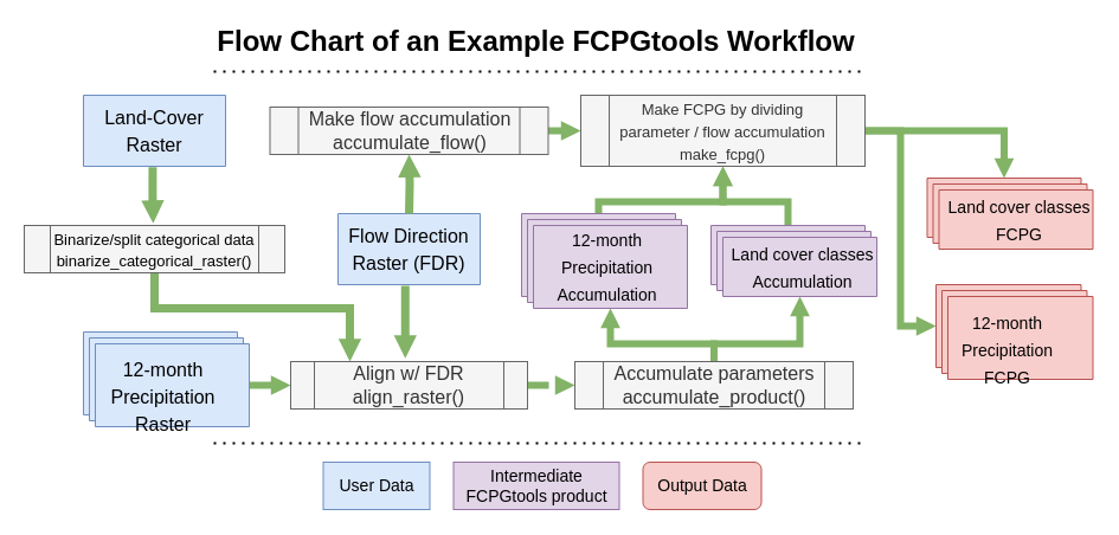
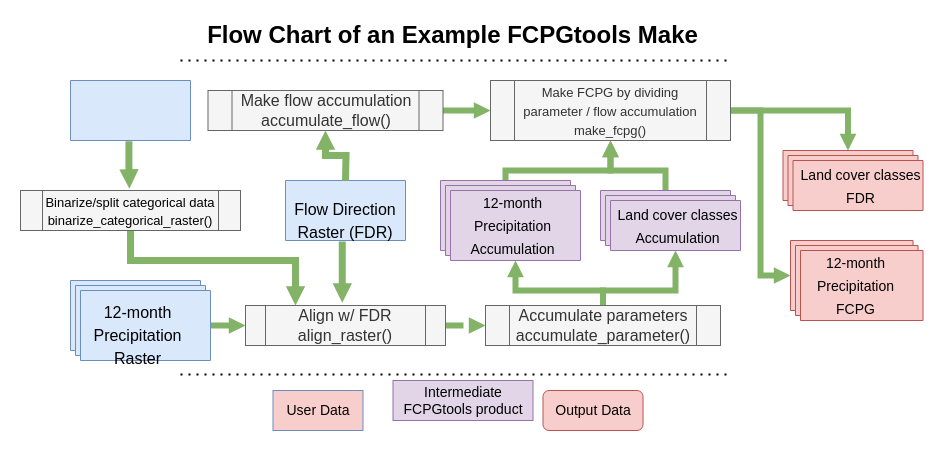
- <mxCell id="2" value="&lt;b&gt;&lt;font style=&quot;font-size: 24px;&quot;&gt;Flow Chart of an Example FCPGtools Workflow&lt;/font&gt;&lt;/b&gt;" style="text;html=1;strokeColor=none;fillColor=none;align=center;verticalAlign=middle;whiteSpace=wrap;rounded=0;" vertex="1" parent="1"><mxGeometry x="166.25" y="20" width="572.5" height="30" as="geometry" /></mxCell>
+ <mxCell id="2" value="&lt;b&gt;&lt;font style=&quot;font-size: 24px;&quot;&gt;Flow Chart of an Example FCPGtools Make&lt;/font&gt;&lt;/b&gt;" style="text;html=1;strokeColor=none;fillColor=none;align=center;verticalAlign=middle;whiteSpace=wrap;rounded=0;" vertex="1" parent="1"><mxGeometry x="166.25" y="20" width="572.5" height="30" as="geometry" /></mxCell>
- <mxCell id="8" value="&lt;font style=&quot;font-size: 16px;&quot;&gt;Land-Cover Raster&lt;/font&gt;" style="text;html=1;strokeColor=none;fillColor=none;align=center;verticalAlign=middle;whiteSpace=wrap;rounded=0;fontSize=19;" vertex="1" parent="1"><mxGeometry x="75" y="95" width="110" height="30" as="geometry" /></mxCell>
- <mxCell id="18" value="Make flow accumulation&lt;br&gt;accumulate_flow()" style="shape=process;whiteSpace=wrap;html=1;backgroundOutline=1;fontSize=16;fillColor=#f5f5f5;fontColor=#333333;strokeColor=#666666;" vertex="1" parent="1"><mxGeometry x="227.5" y="90" width="235" height="40" as="geometry" /></mxCell>
+ <mxCell id="18" value="Make flow accumulation&lt;br&gt;accumulate_flow()" style="shape=process;whiteSpace=wrap;html=1;backgroundOutline=1;fontSize=16;fillColor=#f5f5f5;fontColor=#333333;strokeColor=#666666;" vertex="1" parent="1"><mxGeometry x="207.5" y="90" width="235" height="40" as="geometry" /></mxCell>
- <mxCell id="33" value="&lt;font style=&quot;font-size: 14px;&quot;&gt;Land cover classes FCPG&lt;/font&gt;" style="text;html=1;strokeColor=none;fillColor=none;align=center;verticalAlign=middle;whiteSpace=wrap;rounded=0;fontSize=19;" vertex="1" parent="1"><mxGeometry x="797.5" y="175" width="125" height="20" as="geometry" /></mxCell>
+ <mxCell id="33" value="&lt;font style=&quot;font-size: 14px;&quot;&gt;Land cover classes FDR&lt;/font&gt;" style="text;html=1;strokeColor=none;fillColor=none;align=center;verticalAlign=middle;whiteSpace=wrap;rounded=0;fontSize=19;" vertex="1" parent="1"><mxGeometry x="797.5" y="175" width="125" height="20" as="geometry" /></mxCell>
- <mxCell id="7" value="&lt;font style=&quot;font-size: 16px;&quot;&gt;Flow Direction Raster (FDR)&lt;/font&gt;" style="text;html=1;strokeColor=none;fillColor=none;align=center;verticalAlign=middle;whiteSpace=wrap;rounded=0;fontSize=19;" vertex="1" parent="1"><mxGeometry x="290" y="195" width="110" height="30" as="geometry" /></mxCell>
+ <mxCell id="7" value="&lt;font style=&quot;font-size: 16px;&quot;&gt;Flow Direction Raster (FDR)&lt;/font&gt;" style="text;html=1;strokeColor=none;fillColor=none;align=center;verticalAlign=middle;whiteSpace=wrap;rounded=0;fontSize=19;" vertex="1" parent="1"><mxGeometry x="290" y="205" width="110" height="30" as="geometry" /></mxCell>
- <mxCell id="35" value="&lt;font style=&quot;font-size: 14px;&quot;&gt;12-month Precipitation FCPG&lt;/font&gt;" style="text;html=1;strokeColor=none;fillColor=none;align=center;verticalAlign=middle;whiteSpace=wrap;rounded=0;fontSize=19;" vertex="1" parent="1"><mxGeometry x="792.5" y="285" width="115" height="20" as="geometry" /></mxCell>
+ <mxCell id="35" value="&lt;font style=&quot;font-size: 14px;&quot;&gt;12-month Precipitation FCPG&lt;/font&gt;" style="text;html=1;strokeColor=none;fillColor=none;align=center;verticalAlign=middle;whiteSpace=wrap;rounded=0;fontSize=19;" vertex="1" parent="1"><mxGeometry x="797.5" y="275" width="115" height="20" as="geometry" /></mxCell>
- <mxCell id="22" value="Accumulate parameters&lt;br&gt;accumulate_product()" style="shape=process;whiteSpace=wrap;html=1;backgroundOutline=1;fontSize=16;fillColor=#f5f5f5;fontColor=#333333;strokeColor=#666666;" vertex="1" parent="1"><mxGeometry x="485" y="305" width="235" height="40" as="geometry" /></mxCell>
+ <mxCell id="22" value="Accumulate parameters&lt;br&gt;accumulate_parameter()" style="shape=process;whiteSpace=wrap;html=1;backgroundOutline=1;fontSize=16;fillColor=#f5f5f5;fontColor=#333333;strokeColor=#666666;" vertex="1" parent="1"><mxGeometry x="485" y="305" width="235" height="40" as="geometry" /></mxCell>
- <mxCell id="36" value="User Data" style="rounded=0;whiteSpace=wrap;html=1;fontSize=14;fillColor=#dae8fc;strokeColor=#6c8ebf;" vertex="1" parent="1"><mxGeometry x="272.5" y="390" width="90" height="40" as="geometry" /></mxCell>
+ <mxCell id="36" value="User Data" style="rounded=0;whiteSpace=wrap;html=1;fontSize=14;fillColor=#f8cecc;strokeColor=#6c8ebf;" vertex="1" parent="1"><mxGeometry x="272.5" y="390" width="90" height="40" as="geometry" /></mxCell>
- <mxCell id="37" value="Intermediate FCPGtools product" style="rounded=0;whiteSpace=wrap;html=1;fontSize=14;fillColor=#e1d5e7;strokeColor=#9673a6;" vertex="1" parent="1"><mxGeometry x="382.5" y="390" width="140" height="40" as="geometry" /></mxCell>
+ <mxCell id="37" value="Intermediate FCPGtools product" style="rounded=0;whiteSpace=wrap;html=1;fontSize=14;fillColor=#e1d5e7;strokeColor=#9673a6;" vertex="1" parent="1"><mxGeometry x="392.5" y="380" width="140" height="40" as="geometry" /></mxCell>
